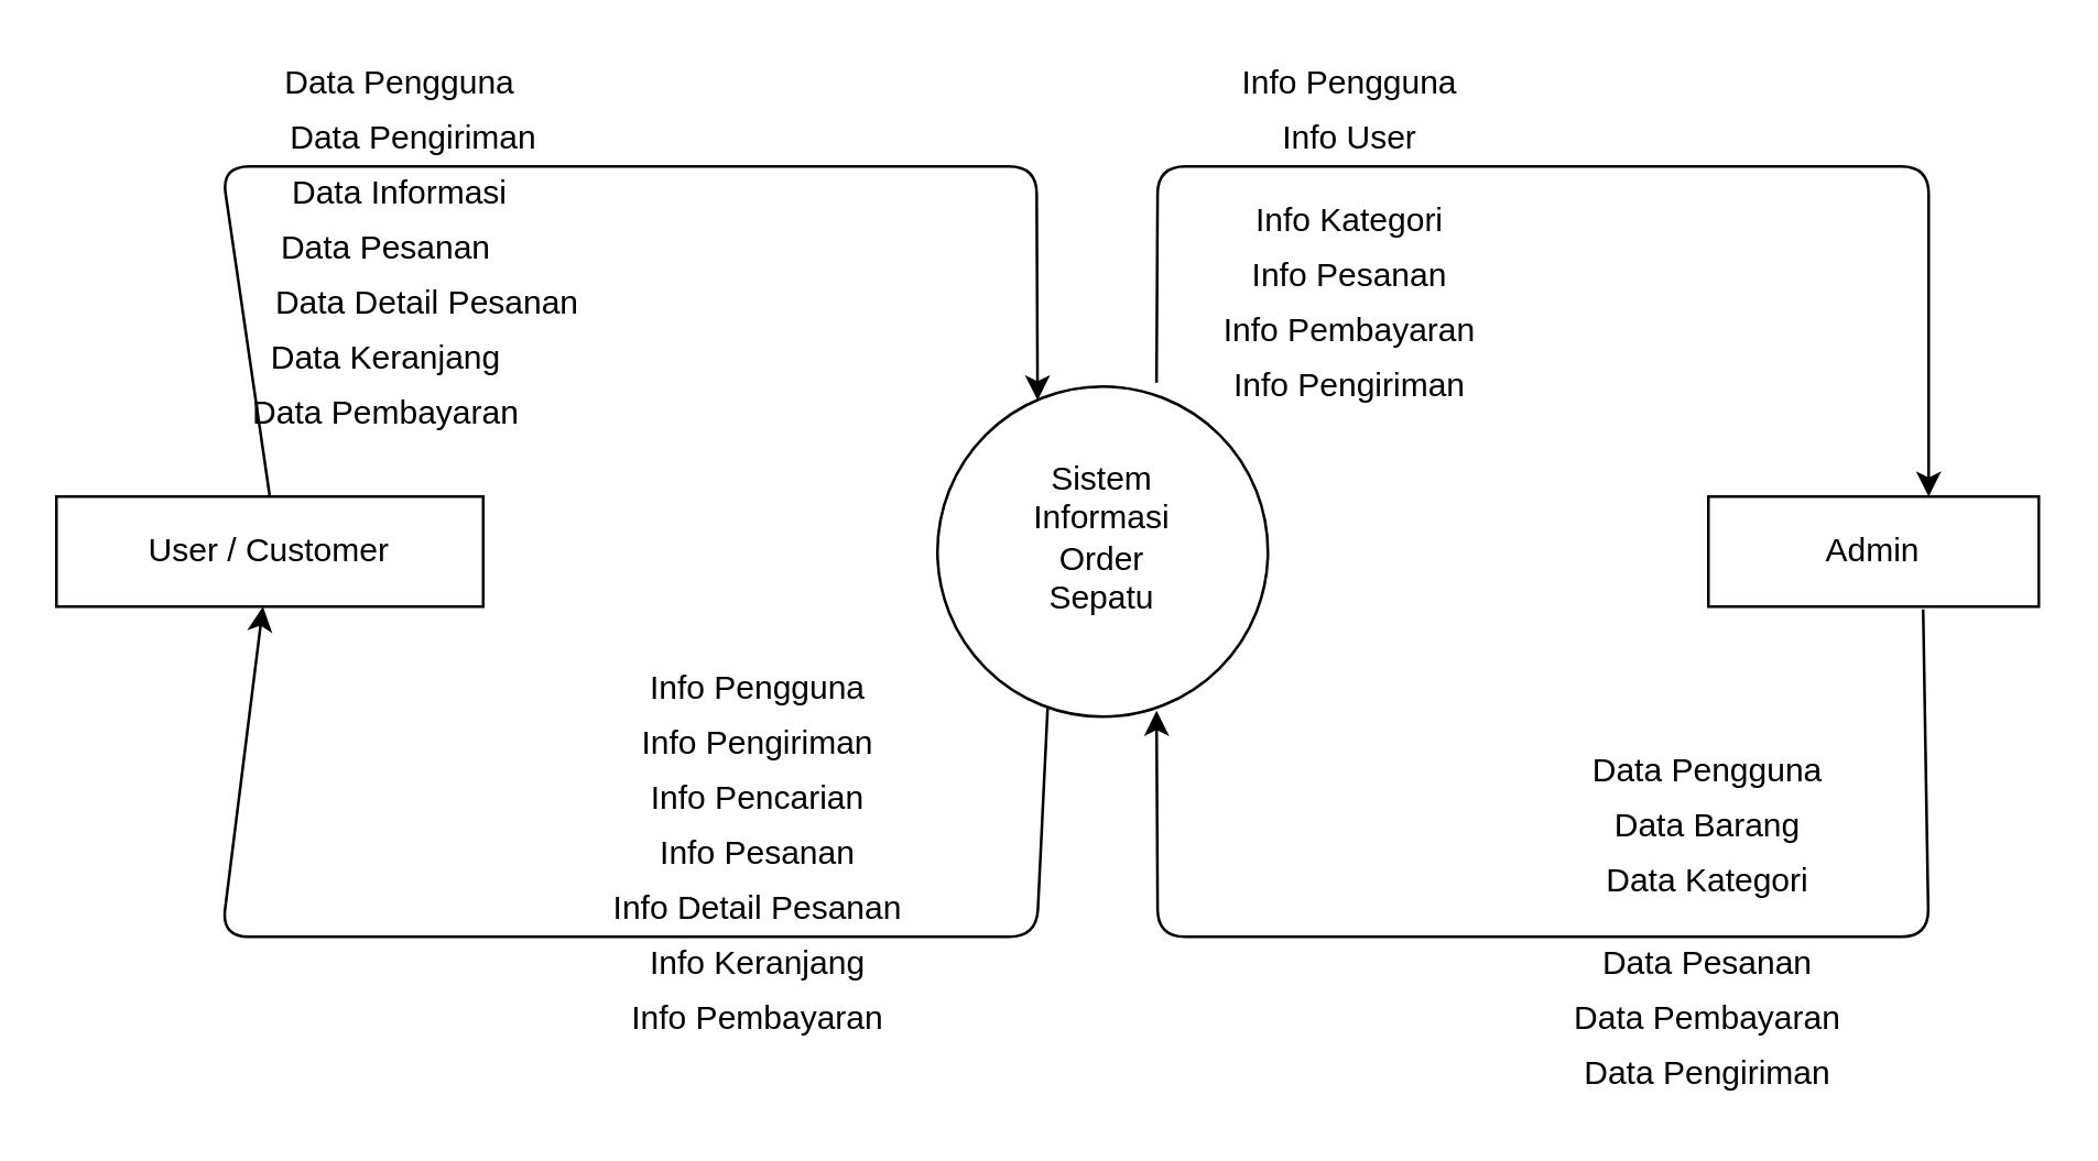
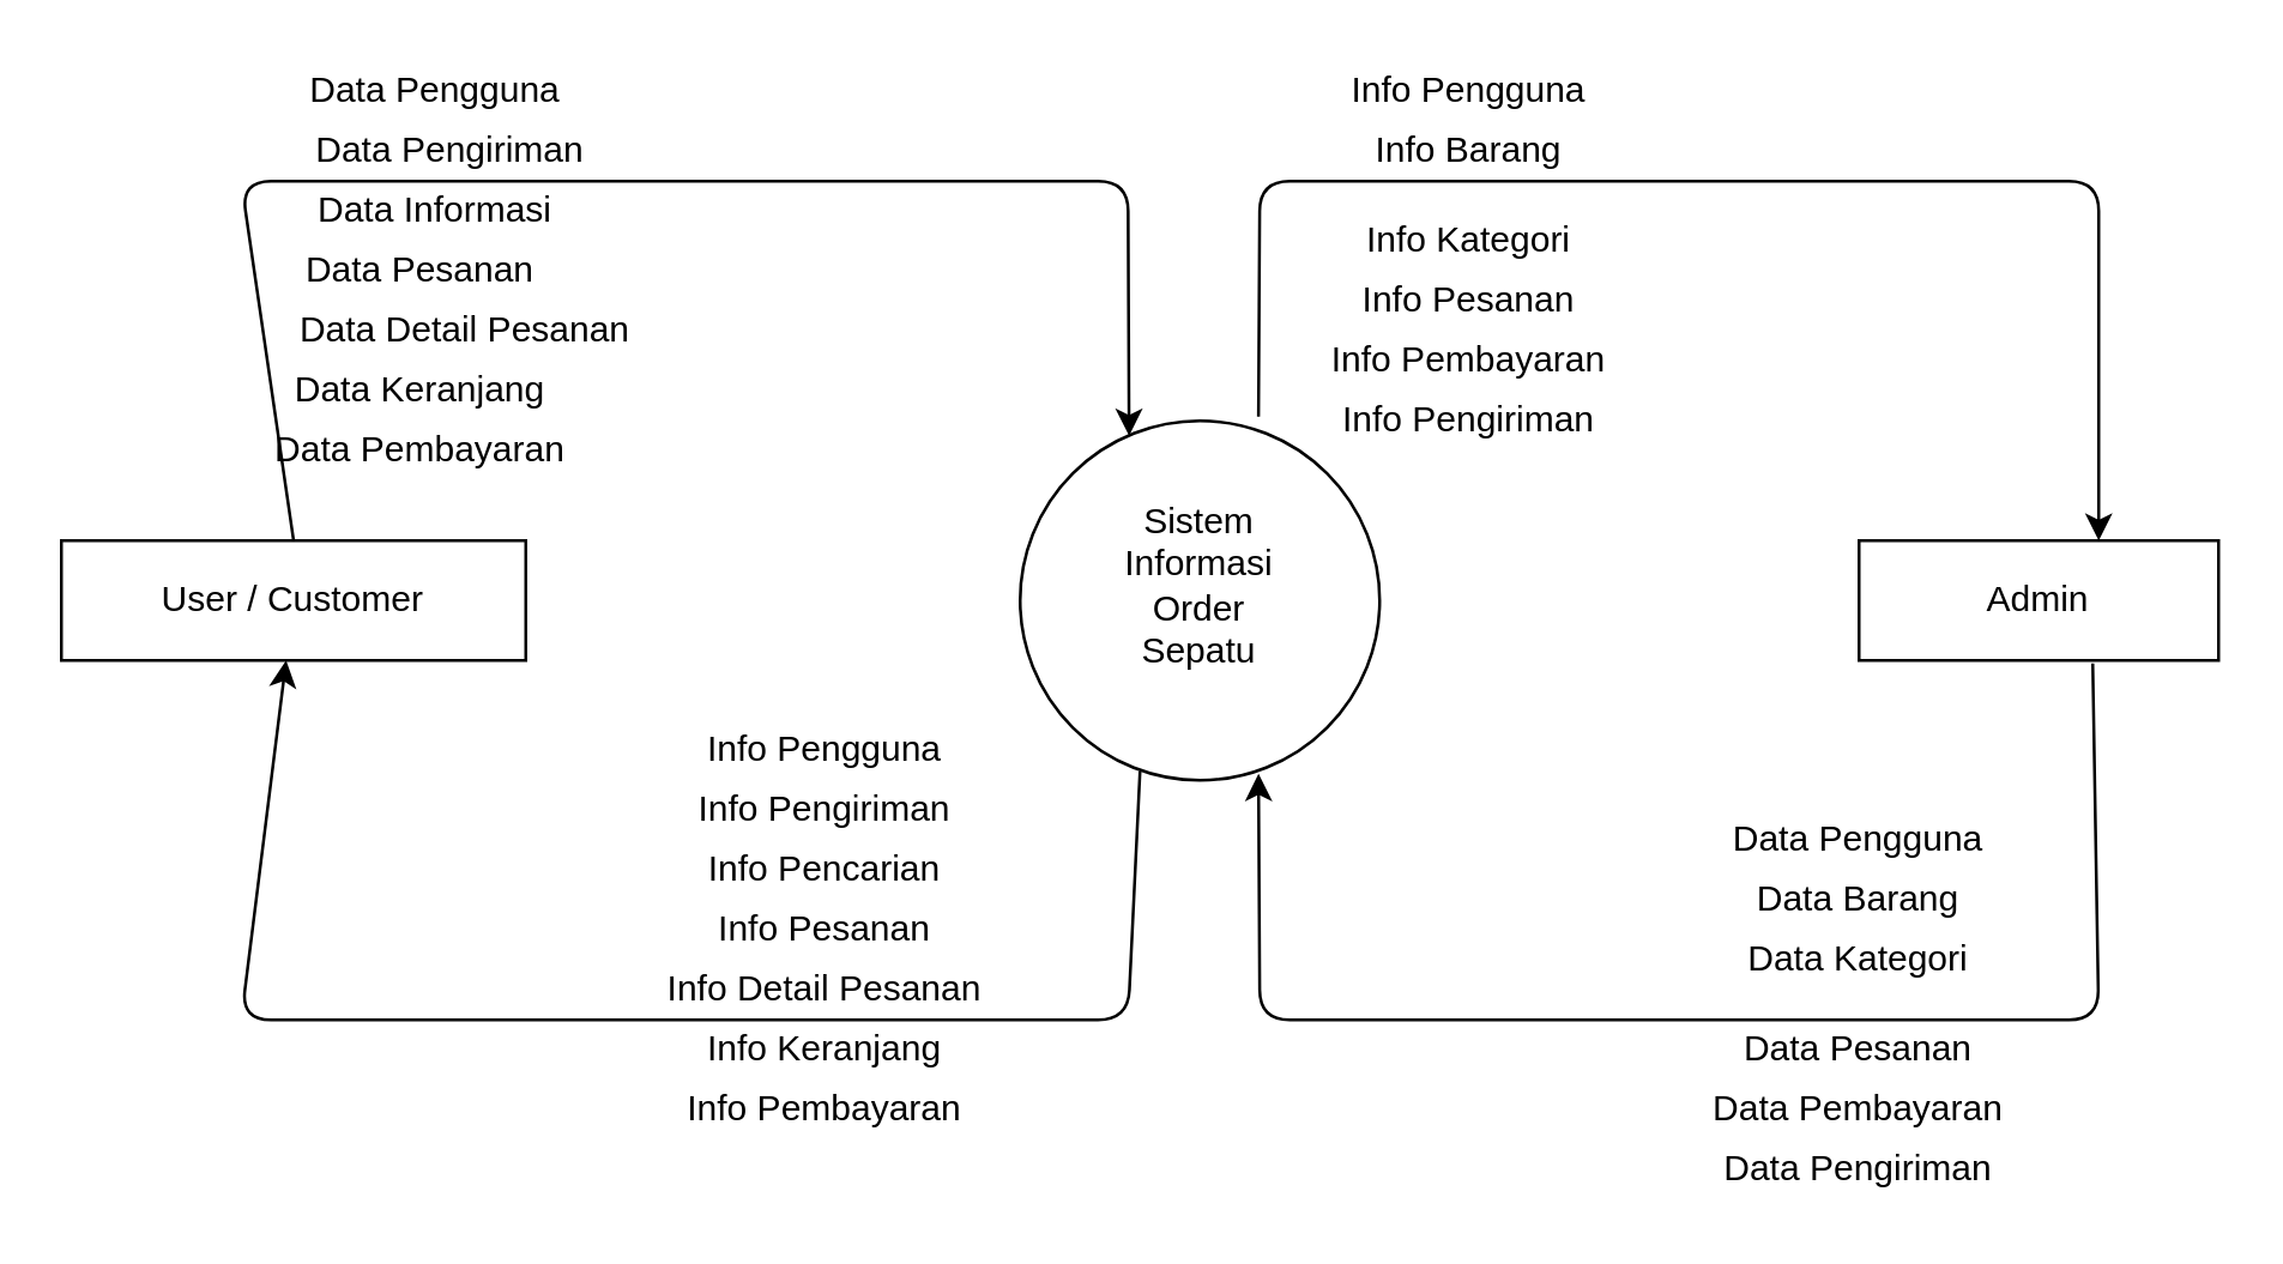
- <mxCell id="18" value="Info User" style="text;html=1;strokeColor=none;fillColor=none;align=center;verticalAlign=middle;whiteSpace=wrap;rounded=0;" vertex="1" parent="1"><mxGeometry x="440" y="40" width="100" height="20" as="geometry" /></mxCell>
+ <mxCell id="18" value="Info Barang" style="text;html=1;strokeColor=none;fillColor=none;align=center;verticalAlign=middle;whiteSpace=wrap;rounded=0;" vertex="1" parent="1"><mxGeometry x="440" y="40" width="100" height="20" as="geometry" /></mxCell>
